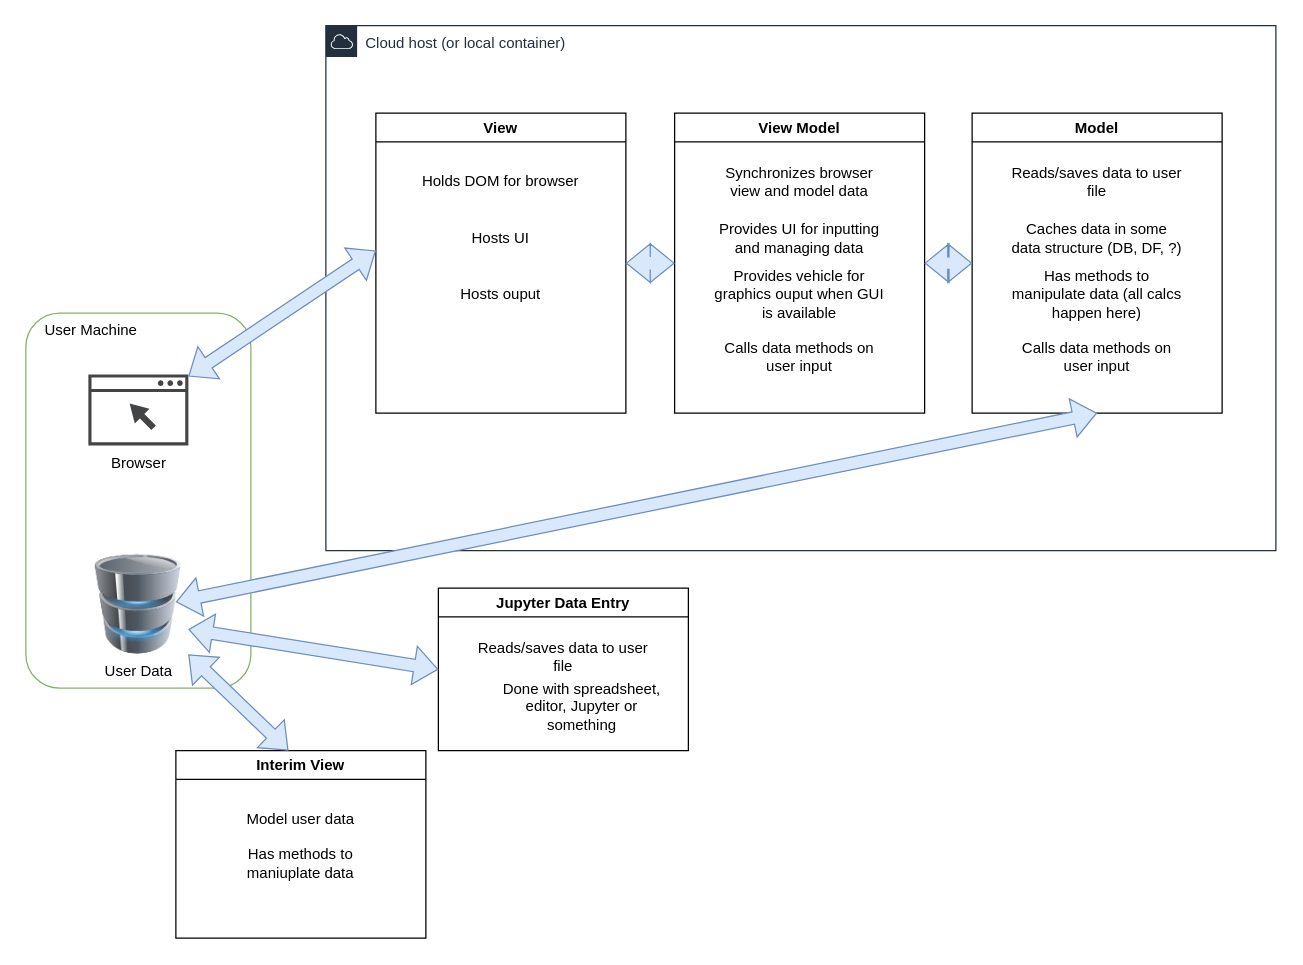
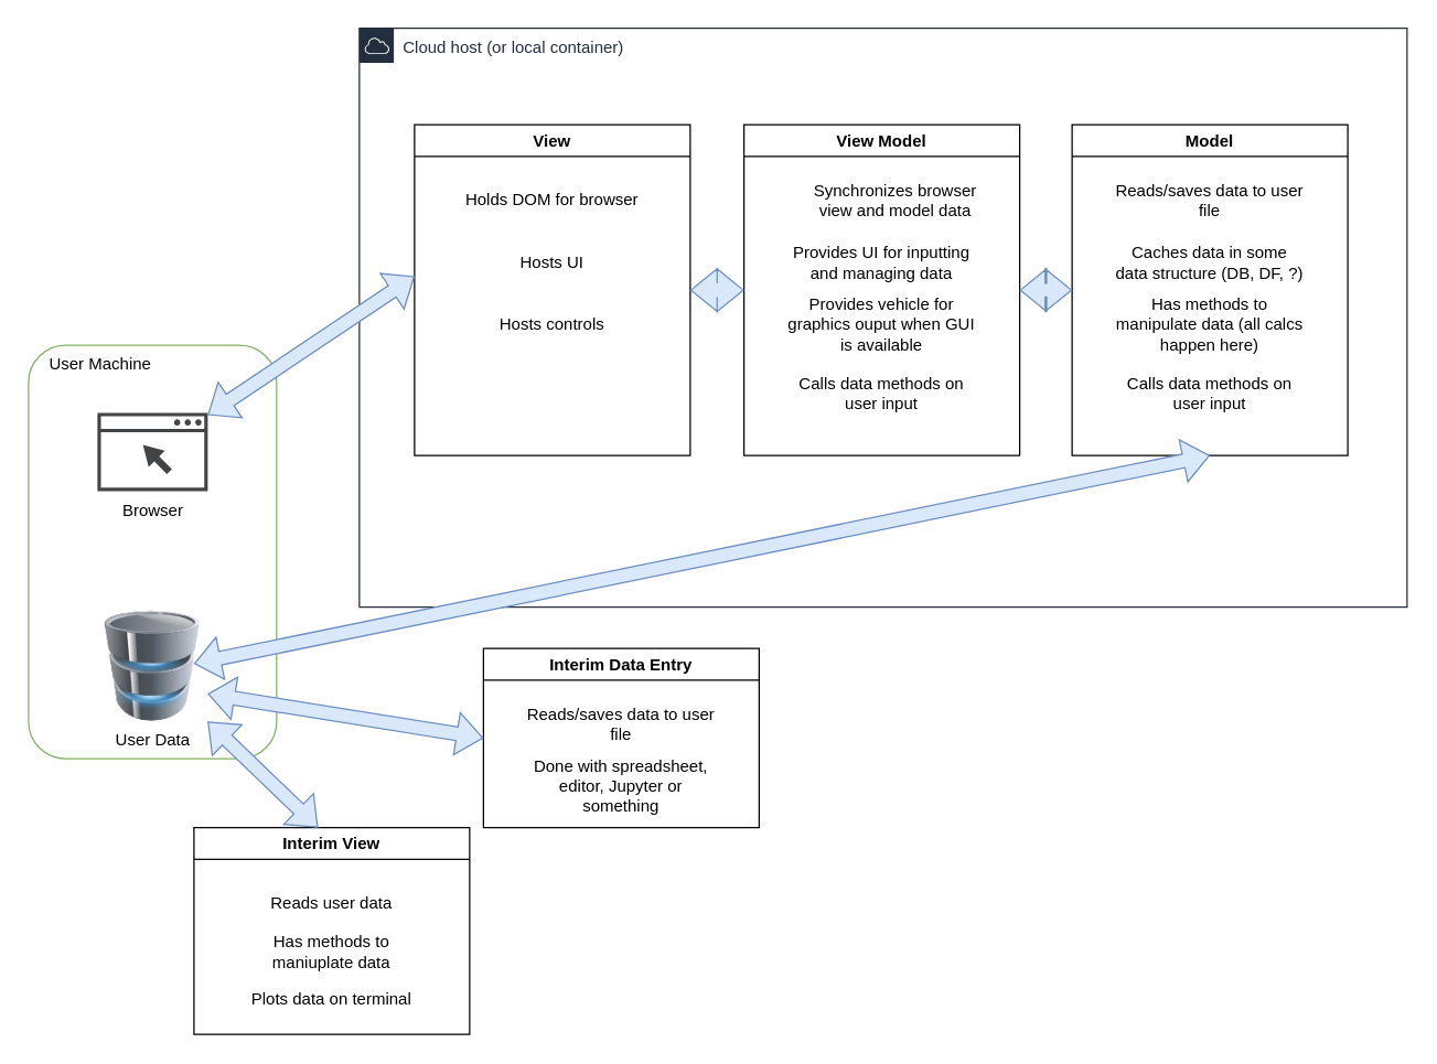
- <mxCell id="8" value="Synchronizes browser view and model data" style="text;strokeColor=none;align=center;fillColor=none;html=1;verticalAlign=middle;whiteSpace=wrap;rounded=0;flipV=1;" vertex="1" parent="7"><mxGeometry x="30" y="40" width="140" height="30" as="geometry" /></mxCell>
+ <mxCell id="8" value="Synchronizes browser view and model data" style="text;strokeColor=none;align=center;fillColor=none;html=1;verticalAlign=middle;whiteSpace=wrap;rounded=0;flipV=1;" vertex="1" parent="7"><mxGeometry x="40" y="40" width="140" height="30" as="geometry" /></mxCell>
- <mxCell id="20" value="Hosts ouput" style="text;strokeColor=none;align=center;fillColor=none;html=1;verticalAlign=middle;whiteSpace=wrap;rounded=0;flipV=1;" vertex="1" parent="17"><mxGeometry x="30" y="120" width="140" height="50" as="geometry" /></mxCell>
+ <mxCell id="20" value="Hosts controls" style="text;strokeColor=none;align=center;fillColor=none;html=1;verticalAlign=middle;whiteSpace=wrap;rounded=0;flipV=1;" vertex="1" parent="17"><mxGeometry x="30" y="120" width="140" height="50" as="geometry" /></mxCell>
- <mxCell id="25" value="Jupyter Data Entry" style="swimlane;whiteSpace=wrap;html=1;startSize=23;" vertex="1" parent="1"><mxGeometry x="350" y="470" width="200" height="130" as="geometry" /></mxCell>
+ <mxCell id="25" value="Interim Data Entry" style="swimlane;whiteSpace=wrap;html=1;startSize=23;" vertex="1" parent="1"><mxGeometry x="350" y="470" width="200" height="130" as="geometry" /></mxCell>
- <mxCell id="27" value="Done with spreadsheet, editor, Jupyter or something" style="text;strokeColor=none;align=center;fillColor=none;html=1;verticalAlign=middle;whiteSpace=wrap;rounded=0;flipV=1;" vertex="1" parent="25"><mxGeometry x="45" y="80" width="140" height="30" as="geometry" /></mxCell>
+ <mxCell id="27" value="Done with spreadsheet, editor, Jupyter or something" style="text;strokeColor=none;align=center;fillColor=none;html=1;verticalAlign=middle;whiteSpace=wrap;rounded=0;flipV=1;" vertex="1" parent="25"><mxGeometry x="30" y="85" width="140" height="30" as="geometry" /></mxCell>
- <mxCell id="30" value="Model user data" style="text;strokeColor=none;align=center;fillColor=none;html=1;verticalAlign=middle;whiteSpace=wrap;rounded=0;flipV=1;" vertex="1" parent="29"><mxGeometry x="30" y="40" width="140" height="30" as="geometry" /></mxCell>
+ <mxCell id="30" value="Reads user data" style="text;strokeColor=none;align=center;fillColor=none;html=1;verticalAlign=middle;whiteSpace=wrap;rounded=0;flipV=1;" vertex="1" parent="29"><mxGeometry x="30" y="40" width="140" height="30" as="geometry" /></mxCell>
+ <mxCell id="32" value="Plots data on terminal" style="text;strokeColor=none;align=center;fillColor=none;html=1;verticalAlign=middle;whiteSpace=wrap;rounded=0;flipV=1;" vertex="1" parent="28"><mxGeometry x="30" y="110" width="140" height="30" as="geometry" /></mxCell>
